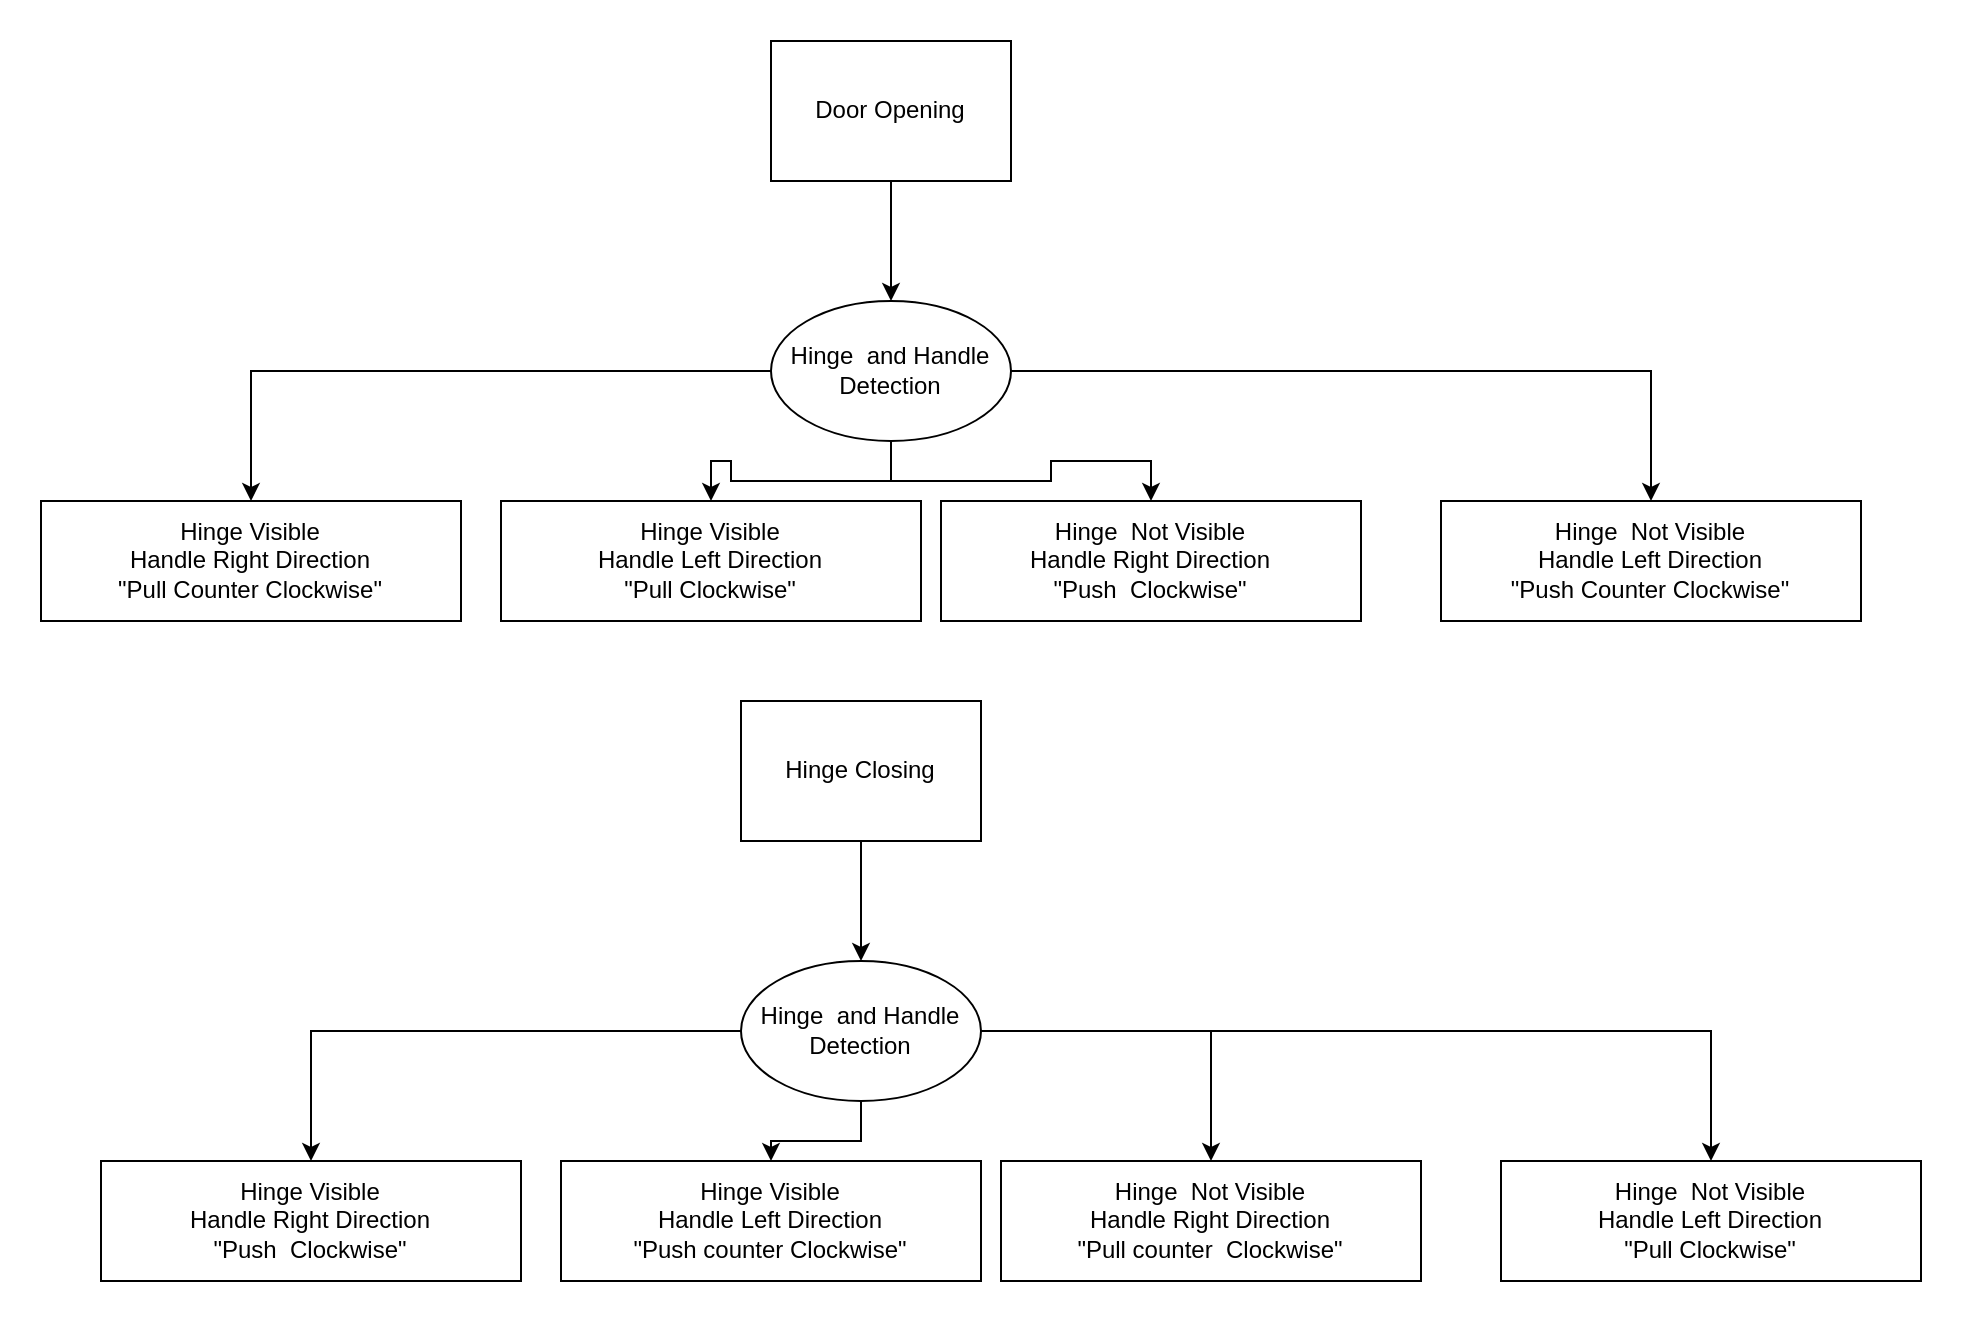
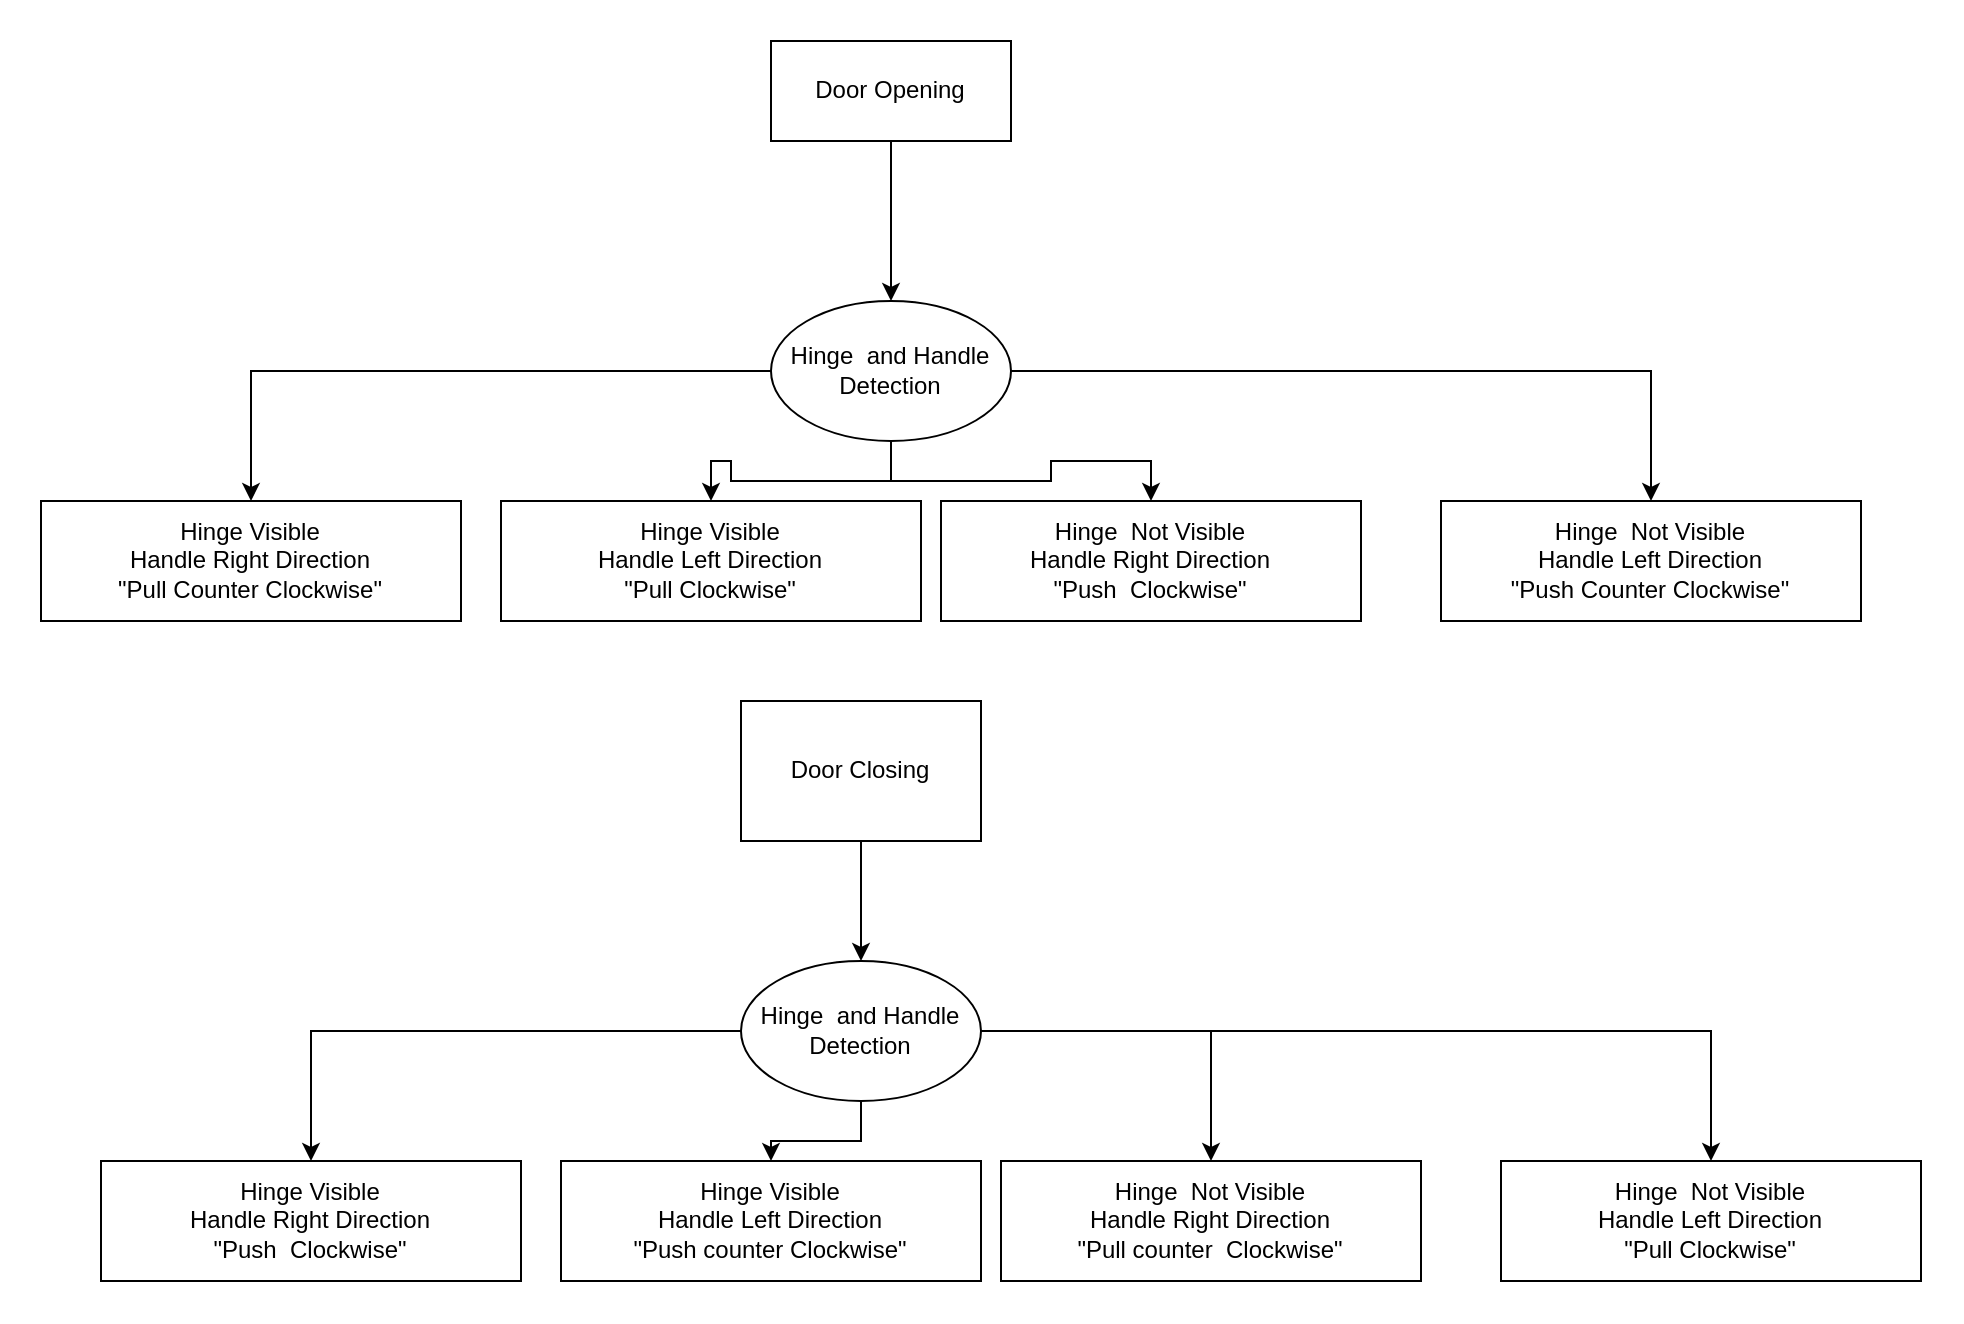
- <mxCell id="3" value="Door Opening" style="rounded=0;whiteSpace=wrap;html=1;" vertex="1" parent="1"><mxGeometry x="385" y="20" width="120" height="70" as="geometry" /></mxCell>
+ <mxCell id="3" value="Door Opening" style="rounded=0;whiteSpace=wrap;html=1;" vertex="1" parent="1"><mxGeometry x="385" y="20" width="120" height="50" as="geometry" /></mxCell>
- <mxCell id="14" value="Hinge Closing" style="rounded=0;whiteSpace=wrap;html=1;" vertex="1" parent="1"><mxGeometry x="370" y="350" width="120" height="70" as="geometry" /></mxCell>
+ <mxCell id="14" value="Door Closing" style="rounded=0;whiteSpace=wrap;html=1;" vertex="1" parent="1"><mxGeometry x="370" y="350" width="120" height="70" as="geometry" /></mxCell>
